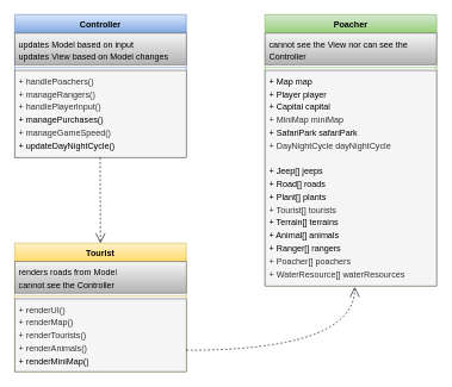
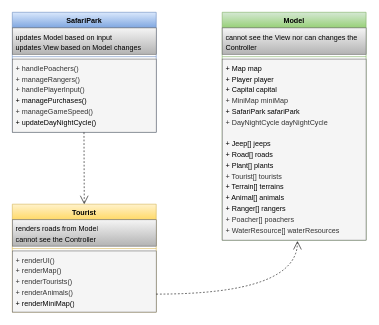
- <mxCell id="2" value="Controller" style="swimlane;fontStyle=1;align=center;verticalAlign=top;childLayout=stackLayout;horizontal=1;startSize=26;horizontalStack=0;resizeParent=1;resizeParentMax=0;resizeLast=0;collapsible=1;marginBottom=0;whiteSpace=wrap;html=1;fillColor=#dae8fc;gradientColor=#7ea6e0;strokeColor=#6c8ebf;" parent="1" vertex="1"><mxGeometry x="20" y="20" width="240" height="200" as="geometry" /></mxCell>
+ <mxCell id="2" value="SafariPark" style="swimlane;fontStyle=1;align=center;verticalAlign=top;childLayout=stackLayout;horizontal=1;startSize=26;horizontalStack=0;resizeParent=1;resizeParentMax=0;resizeLast=0;collapsible=1;marginBottom=0;whiteSpace=wrap;html=1;fillColor=#dae8fc;gradientColor=#7ea6e0;strokeColor=#6c8ebf;" parent="1" vertex="1"><mxGeometry x="20" y="20" width="240" height="200" as="geometry" /></mxCell>
- <mxCell id="10" value="Poacher" style="swimlane;fontStyle=1;align=center;verticalAlign=top;childLayout=stackLayout;horizontal=1;startSize=26;horizontalStack=0;resizeParent=1;resizeParentMax=0;resizeLast=0;collapsible=1;marginBottom=0;whiteSpace=wrap;html=1;fillColor=#d5e8d4;gradientColor=#97d077;strokeColor=#82b366;" parent="1" vertex="1"><mxGeometry x="370" y="20" width="240" height="380" as="geometry" /></mxCell>
+ <mxCell id="10" value="Model" style="swimlane;fontStyle=1;align=center;verticalAlign=top;childLayout=stackLayout;horizontal=1;startSize=26;horizontalStack=0;resizeParent=1;resizeParentMax=0;resizeLast=0;collapsible=1;marginBottom=0;whiteSpace=wrap;html=1;fillColor=#d5e8d4;gradientColor=#97d077;strokeColor=#82b366;" parent="1" vertex="1"><mxGeometry x="370" y="20" width="240" height="380" as="geometry" /></mxCell>
- <mxCell id="11" value="&lt;div style=&quot;line-height: 150%;&quot;&gt;cannot see the View nor can see the Controller&lt;/div&gt;" style="text;strokeColor=#666666;fillColor=#f5f5f5;align=left;verticalAlign=top;spacingLeft=4;spacingRight=4;overflow=hidden;rotatable=0;points=[[0,0.5],[1,0.5]];portConstraint=eastwest;whiteSpace=wrap;html=1;gradientColor=#b3b3b3;" parent="10" vertex="1"><mxGeometry y="26" width="240" height="44" as="geometry" /></mxCell>
+ <mxCell id="11" value="&lt;div style=&quot;line-height: 150%;&quot;&gt;cannot see the View nor can changes the Controller&lt;/div&gt;" style="text;strokeColor=#666666;fillColor=#f5f5f5;align=left;verticalAlign=top;spacingLeft=4;spacingRight=4;overflow=hidden;rotatable=0;points=[[0,0.5],[1,0.5]];portConstraint=eastwest;whiteSpace=wrap;html=1;gradientColor=#b3b3b3;" parent="10" vertex="1"><mxGeometry y="26" width="240" height="44" as="geometry" /></mxCell>
